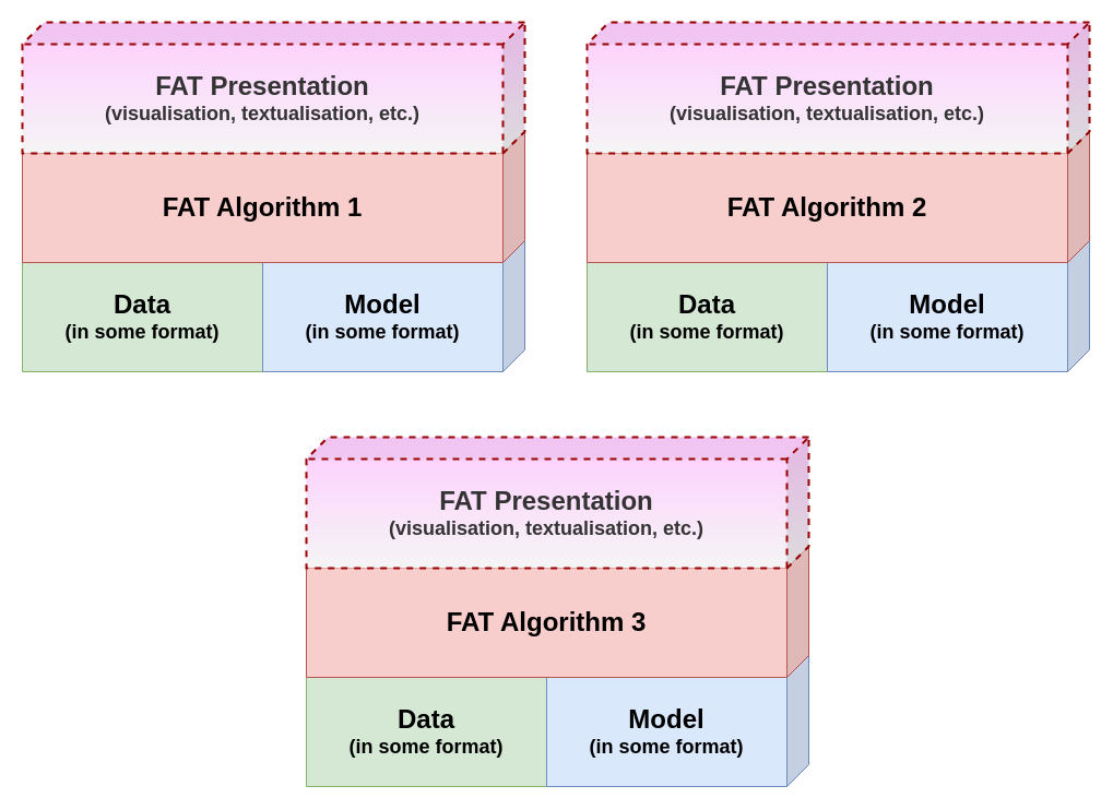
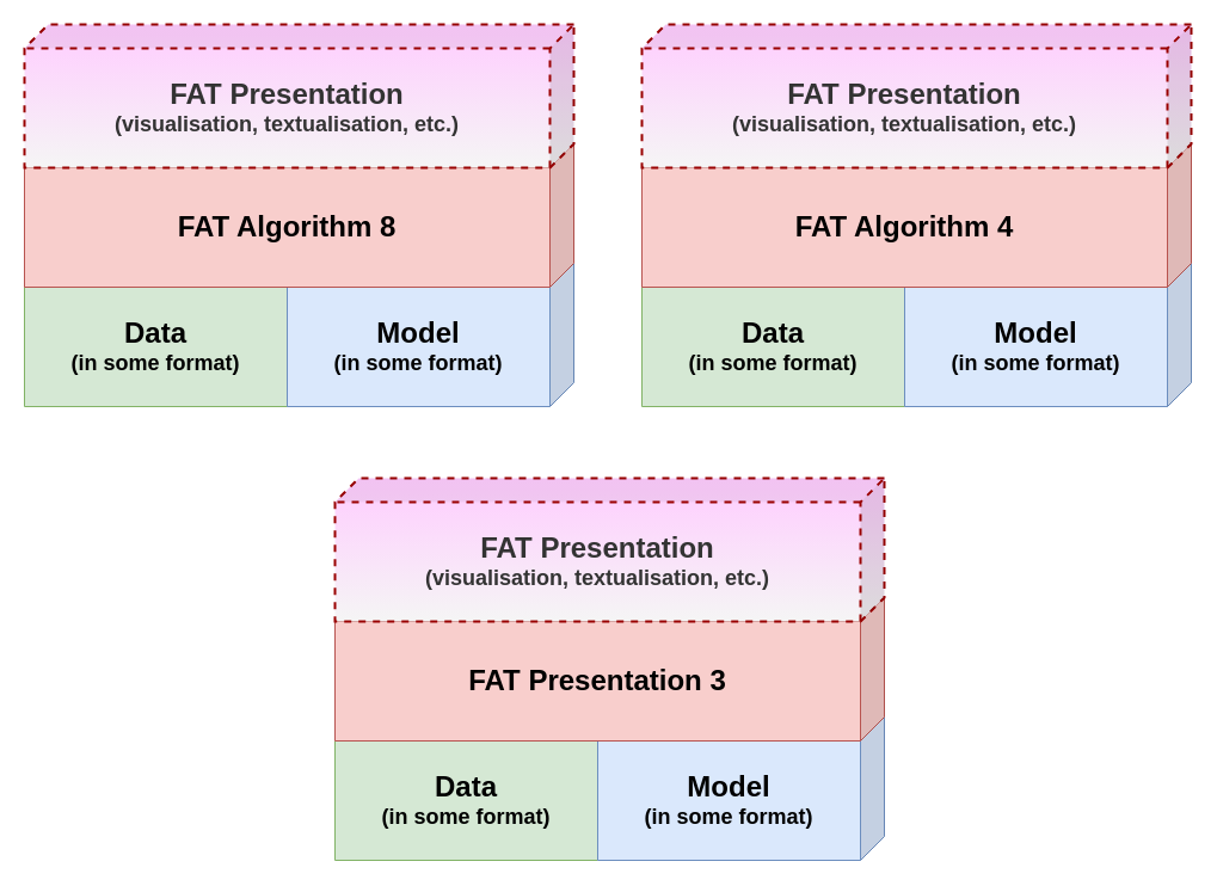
- <mxCell id="5" value="&lt;b&gt;&lt;font style=&quot;font-size: 24px&quot;&gt;FAT Algorithm 1&lt;/font&gt;&lt;/b&gt;" style="shape=cube;whiteSpace=wrap;html=1;boundedLbl=1;backgroundOutline=1;darkOpacity=0.05;darkOpacity2=0.1;flipH=1;fillColor=#f8cecc;strokeColor=#b85450;" parent="2" vertex="1"><mxGeometry width="460" height="120" as="geometry" /></mxCell>
+ <mxCell id="5" value="&lt;b&gt;&lt;font style=&quot;font-size: 24px&quot;&gt;FAT Algorithm 8&lt;/font&gt;&lt;/b&gt;" style="shape=cube;whiteSpace=wrap;html=1;boundedLbl=1;backgroundOutline=1;darkOpacity=0.05;darkOpacity2=0.1;flipH=1;fillColor=#f8cecc;strokeColor=#b85450;" parent="2" vertex="1"><mxGeometry width="460" height="120" as="geometry" /></mxCell>
- <mxCell id="13" value="&lt;b&gt;&lt;font style=&quot;font-size: 24px&quot;&gt;FAT Algorithm 2&lt;/font&gt;&lt;/b&gt;" style="shape=cube;whiteSpace=wrap;html=1;boundedLbl=1;backgroundOutline=1;darkOpacity=0.05;darkOpacity2=0.1;flipH=1;fillColor=#f8cecc;strokeColor=#b85450;" parent="10" vertex="1"><mxGeometry width="460" height="120" as="geometry" /></mxCell>
+ <mxCell id="13" value="&lt;b&gt;&lt;font style=&quot;font-size: 24px&quot;&gt;FAT Algorithm 4&lt;/font&gt;&lt;/b&gt;" style="shape=cube;whiteSpace=wrap;html=1;boundedLbl=1;backgroundOutline=1;darkOpacity=0.05;darkOpacity2=0.1;flipH=1;fillColor=#f8cecc;strokeColor=#b85450;" parent="10" vertex="1"><mxGeometry width="460" height="120" as="geometry" /></mxCell>
- <mxCell id="9" value="&lt;b&gt;&lt;font style=&quot;font-size: 24px&quot;&gt;FAT Algorithm 3&lt;/font&gt;&lt;/b&gt;" style="shape=cube;whiteSpace=wrap;html=1;boundedLbl=1;backgroundOutline=1;darkOpacity=0.05;darkOpacity2=0.1;flipH=1;fillColor=#f8cecc;strokeColor=#b85450;" parent="6" vertex="1"><mxGeometry width="460" height="120" as="geometry" /></mxCell>
+ <mxCell id="9" value="&lt;b&gt;&lt;font style=&quot;font-size: 24px&quot;&gt;FAT Presentation 3&lt;/font&gt;&lt;/b&gt;" style="shape=cube;whiteSpace=wrap;html=1;boundedLbl=1;backgroundOutline=1;darkOpacity=0.05;darkOpacity2=0.1;flipH=1;fillColor=#f8cecc;strokeColor=#b85450;" parent="6" vertex="1"><mxGeometry width="460" height="120" as="geometry" /></mxCell>
